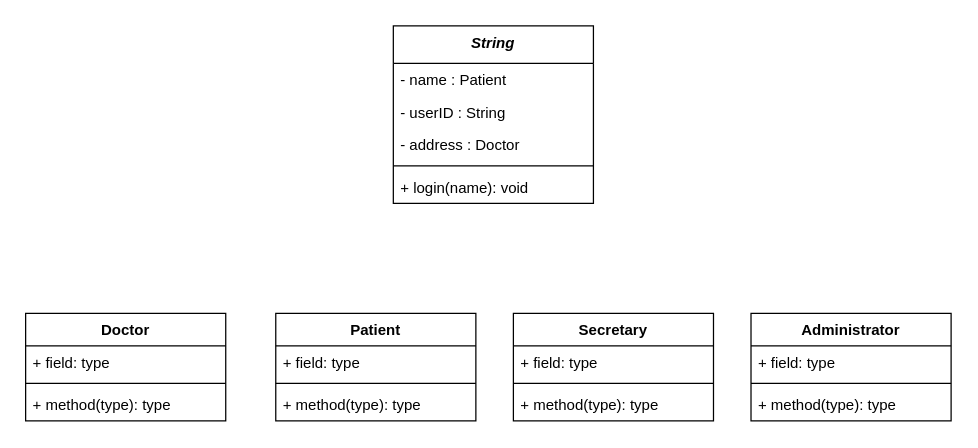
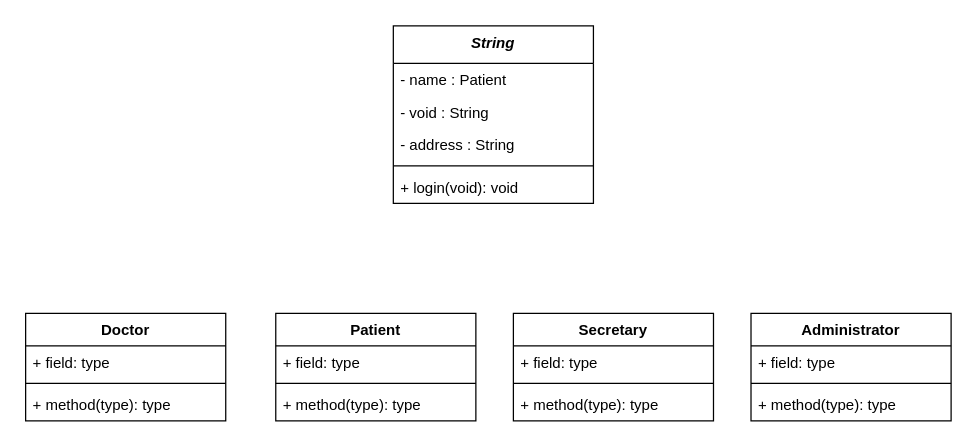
- <mxCell id="20" value="- userID : String" style="text;strokeColor=none;fillColor=none;align=left;verticalAlign=top;spacingLeft=4;spacingRight=4;overflow=hidden;rotatable=0;points=[[0,0.5],[1,0.5]];portConstraint=eastwest;" vertex="1" parent="18"><mxGeometry y="56" width="160" height="26" as="geometry" /></mxCell>
+ <mxCell id="20" value="- void : String" style="text;strokeColor=none;fillColor=none;align=left;verticalAlign=top;spacingLeft=4;spacingRight=4;overflow=hidden;rotatable=0;points=[[0,0.5],[1,0.5]];portConstraint=eastwest;" vertex="1" parent="18"><mxGeometry y="56" width="160" height="26" as="geometry" /></mxCell>
- <mxCell id="21" value="- address : Doctor" style="text;strokeColor=none;fillColor=none;align=left;verticalAlign=top;spacingLeft=4;spacingRight=4;overflow=hidden;rotatable=0;points=[[0,0.5],[1,0.5]];portConstraint=eastwest;" vertex="1" parent="18"><mxGeometry y="82" width="160" height="26" as="geometry" /></mxCell>
+ <mxCell id="21" value="- address : String" style="text;strokeColor=none;fillColor=none;align=left;verticalAlign=top;spacingLeft=4;spacingRight=4;overflow=hidden;rotatable=0;points=[[0,0.5],[1,0.5]];portConstraint=eastwest;" vertex="1" parent="18"><mxGeometry y="82" width="160" height="26" as="geometry" /></mxCell>
- <mxCell id="23" value="+ login(name): void" style="text;strokeColor=none;fillColor=none;align=left;verticalAlign=top;spacingLeft=4;spacingRight=4;overflow=hidden;rotatable=0;points=[[0,0.5],[1,0.5]];portConstraint=eastwest;" parent="18" vertex="1"><mxGeometry y="116" width="160" height="26" as="geometry" /></mxCell>
+ <mxCell id="23" value="+ login(void): void" style="text;strokeColor=none;fillColor=none;align=left;verticalAlign=top;spacingLeft=4;spacingRight=4;overflow=hidden;rotatable=0;points=[[0,0.5],[1,0.5]];portConstraint=eastwest;" parent="18" vertex="1"><mxGeometry y="116" width="160" height="26" as="geometry" /></mxCell>
